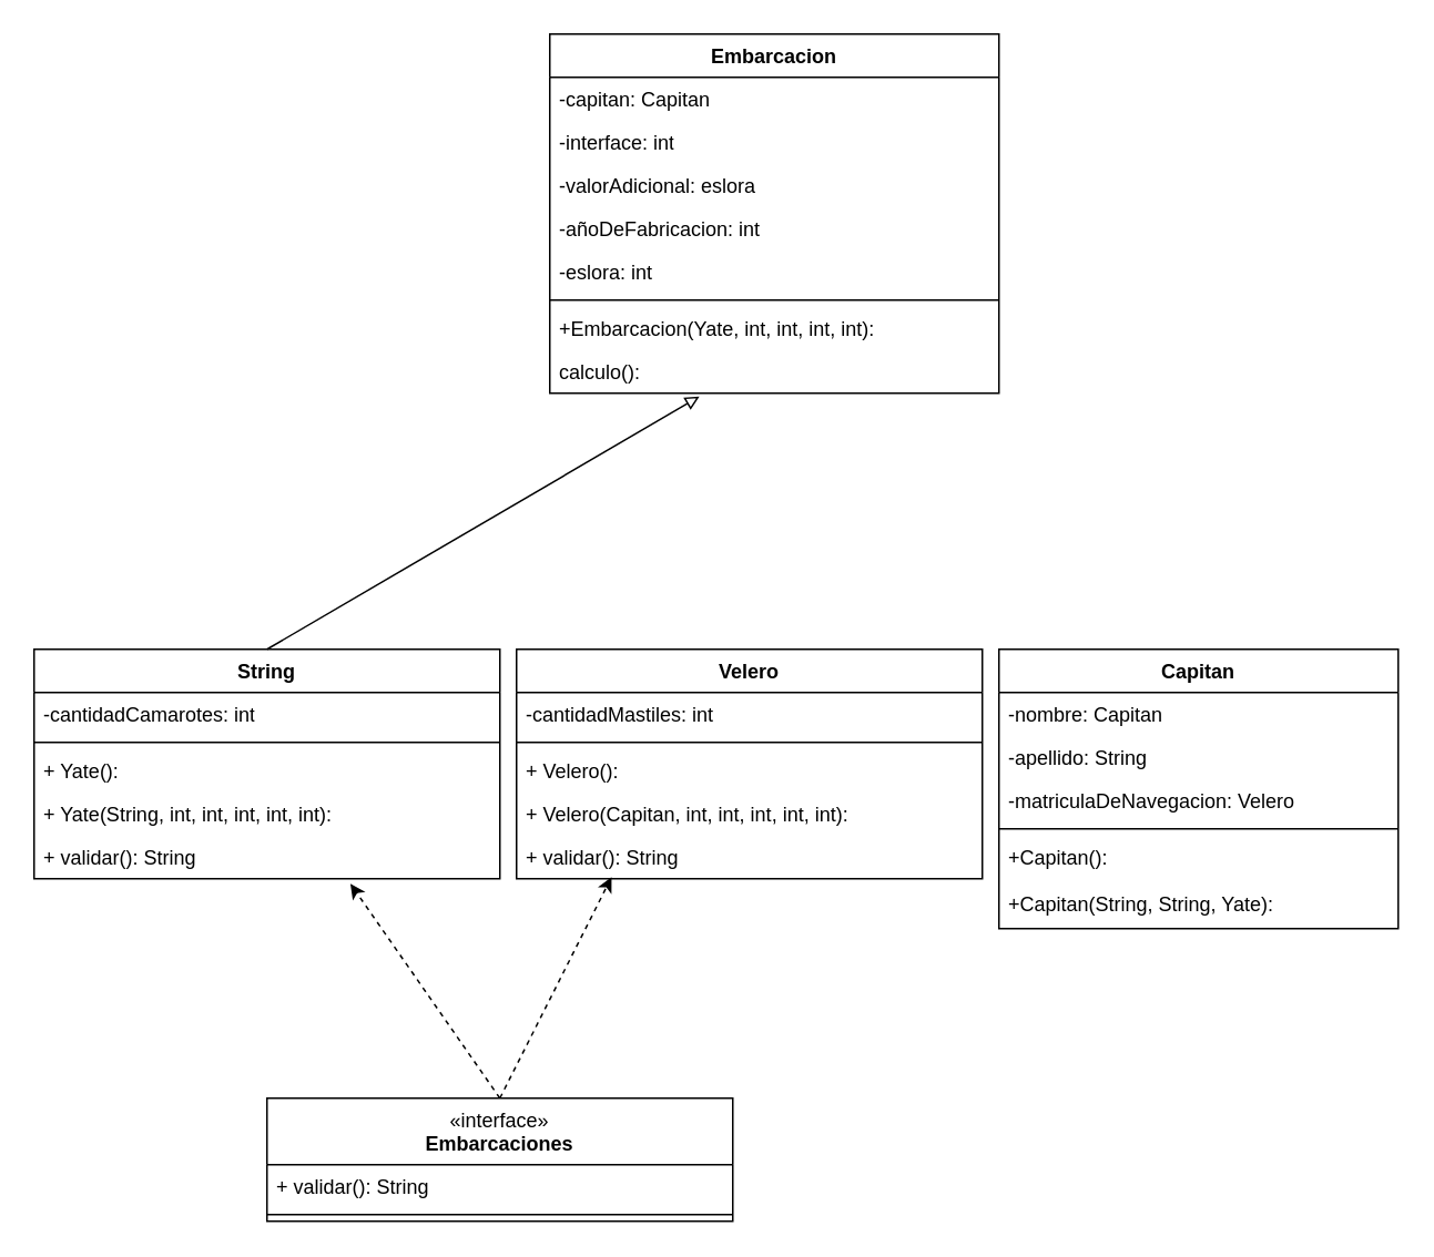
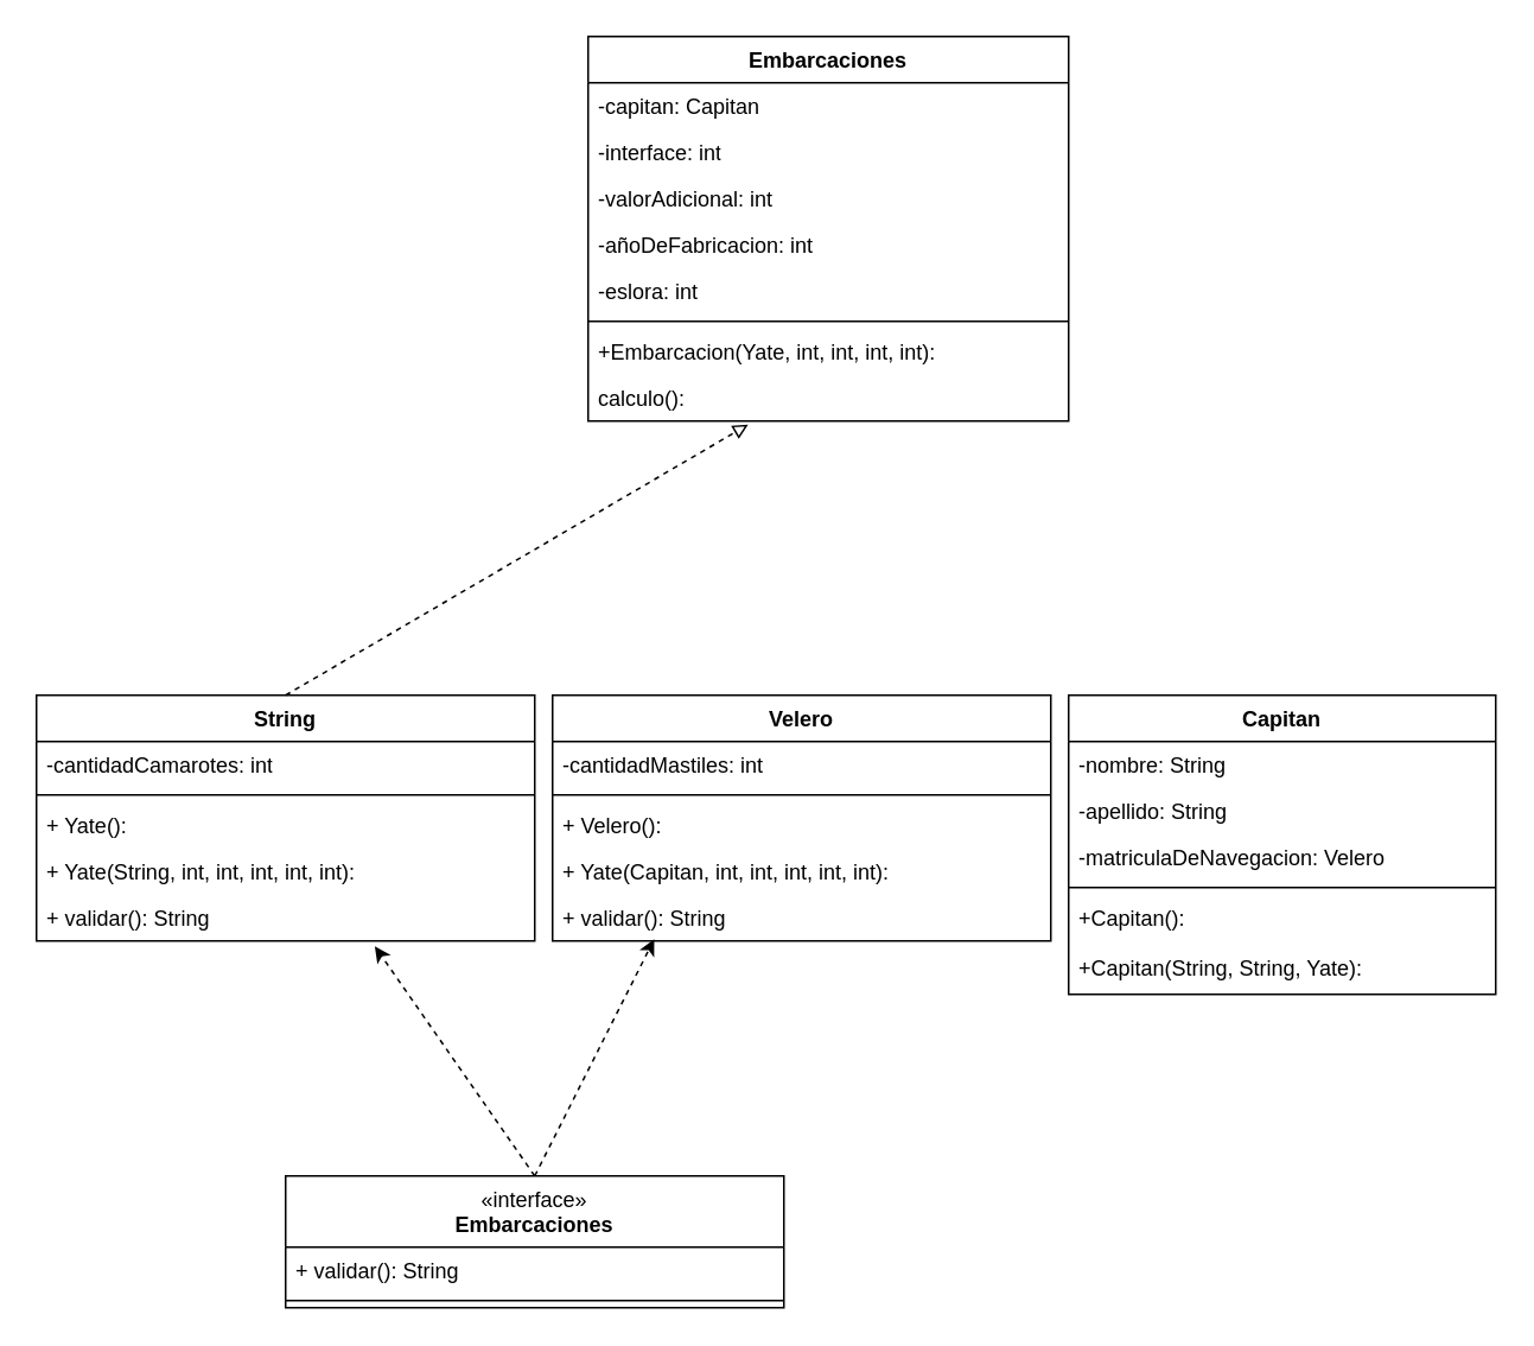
- <mxCell id="14" value="Embarcacion" style="swimlane;fontStyle=1;align=center;verticalAlign=top;childLayout=stackLayout;horizontal=1;startSize=26;horizontalStack=0;resizeParent=1;resizeParentMax=0;resizeLast=0;collapsible=1;marginBottom=0;whiteSpace=wrap;html=1;" parent="1" vertex="1"><mxGeometry x="330" y="20" width="270" height="216" as="geometry"><mxRectangle x="80" y="-230" width="130" height="30" as="alternateBounds" /></mxGeometry></mxCell>
+ <mxCell id="14" value="Embarcaciones" style="swimlane;fontStyle=1;align=center;verticalAlign=top;childLayout=stackLayout;horizontal=1;startSize=26;horizontalStack=0;resizeParent=1;resizeParentMax=0;resizeLast=0;collapsible=1;marginBottom=0;whiteSpace=wrap;html=1;" parent="1" vertex="1"><mxGeometry x="330" y="20" width="270" height="216" as="geometry"><mxRectangle x="80" y="-230" width="130" height="30" as="alternateBounds" /></mxGeometry></mxCell>
- <mxCell id="17" value="-valorAdicional: eslora" style="text;strokeColor=none;fillColor=none;align=left;verticalAlign=top;spacingLeft=4;spacingRight=4;overflow=hidden;rotatable=0;points=[[0,0.5],[1,0.5]];portConstraint=eastwest;whiteSpace=wrap;html=1;" parent="14" vertex="1"><mxGeometry y="78" width="270" height="26" as="geometry" /></mxCell>
+ <mxCell id="17" value="-valorAdicional: int" style="text;strokeColor=none;fillColor=none;align=left;verticalAlign=top;spacingLeft=4;spacingRight=4;overflow=hidden;rotatable=0;points=[[0,0.5],[1,0.5]];portConstraint=eastwest;whiteSpace=wrap;html=1;" parent="14" vertex="1"><mxGeometry y="78" width="270" height="26" as="geometry" /></mxCell>
- <mxCell id="30" value="" style="edgeStyle=none;orthogonalLoop=1;jettySize=auto;html=1;endArrow=block;endFill=0;exitX=0.5;exitY=0;exitDx=0;exitDy=0;entryX=0.333;entryY=1.077;entryDx=0;entryDy=0;entryPerimeter=0;" parent="1" source="2" target="22" edge="1"><mxGeometry width="100" relative="1" as="geometry"><mxPoint x="180" y="-230" as="sourcePoint" /><mxPoint x="350.91" y="268.99" as="targetPoint" /><Array as="points" /></mxGeometry></mxCell>
+ <mxCell id="30" value="" style="edgeStyle=none;orthogonalLoop=1;jettySize=auto;html=1;endArrow=block;endFill=0;exitX=0.5;exitY=0;exitDx=0;exitDy=0;entryX=0.333;entryY=1.077;entryDx=0;entryDy=0;entryPerimeter=0;dashed=1;" parent="1" source="2" target="22" edge="1"><mxGeometry width="100" relative="1" as="geometry"><mxPoint x="180" y="-230" as="sourcePoint" /><mxPoint x="350.91" y="268.99" as="targetPoint" /><Array as="points" /></mxGeometry></mxCell>
- <mxCell id="24" value="-nombre: Capitan" style="text;strokeColor=none;fillColor=none;align=left;verticalAlign=top;spacingLeft=4;spacingRight=4;overflow=hidden;rotatable=0;points=[[0,0.5],[1,0.5]];portConstraint=eastwest;whiteSpace=wrap;html=1;" parent="23" vertex="1"><mxGeometry y="26" width="240" height="26" as="geometry" /></mxCell>
+ <mxCell id="24" value="-nombre: String" style="text;strokeColor=none;fillColor=none;align=left;verticalAlign=top;spacingLeft=4;spacingRight=4;overflow=hidden;rotatable=0;points=[[0,0.5],[1,0.5]];portConstraint=eastwest;whiteSpace=wrap;html=1;" parent="23" vertex="1"><mxGeometry y="26" width="240" height="26" as="geometry" /></mxCell>
- <mxCell id="12" value="+ Velero(Capitan, int, int, int, int, int):" style="text;strokeColor=none;fillColor=none;align=left;verticalAlign=top;spacingLeft=4;spacingRight=4;overflow=hidden;rotatable=0;points=[[0,0.5],[1,0.5]];portConstraint=eastwest;whiteSpace=wrap;html=1;" parent="8" vertex="1"><mxGeometry y="86" width="280" height="26" as="geometry" /></mxCell>
+ <mxCell id="12" value="+ Yate(Capitan, int, int, int, int, int):" style="text;strokeColor=none;fillColor=none;align=left;verticalAlign=top;spacingLeft=4;spacingRight=4;overflow=hidden;rotatable=0;points=[[0,0.5],[1,0.5]];portConstraint=eastwest;whiteSpace=wrap;html=1;" parent="8" vertex="1"><mxGeometry y="86" width="280" height="26" as="geometry" /></mxCell>
